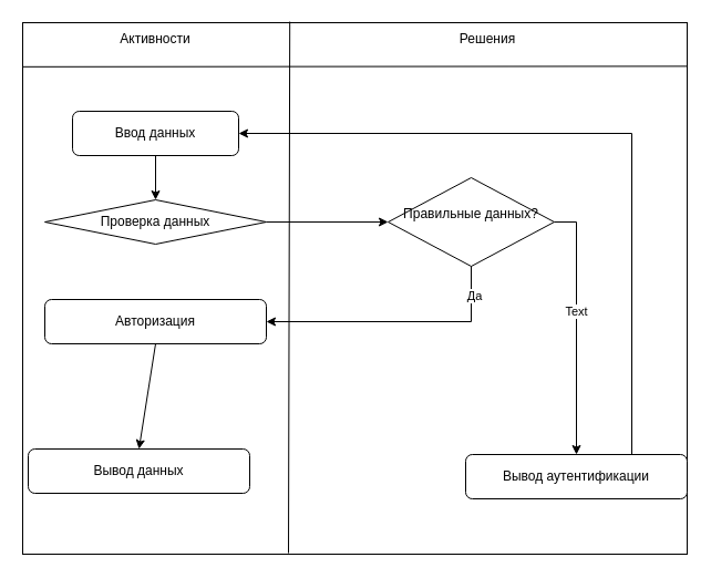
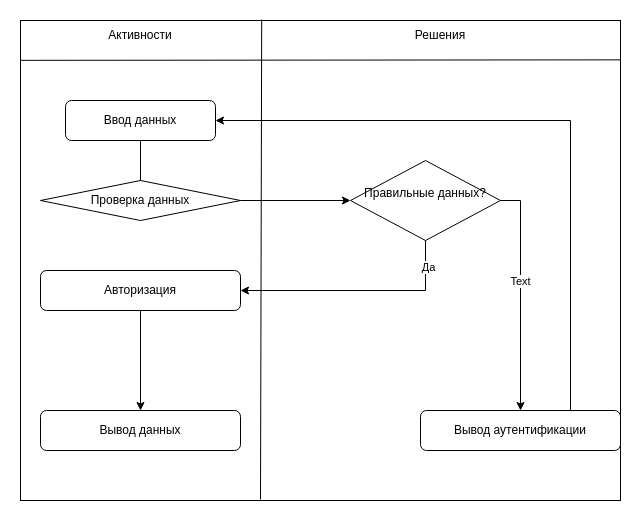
- <mxCell id="12" value="" style="endArrow=classic;html=1;rounded=0;entryX=0.5;entryY=0;entryDx=0;entryDy=0;exitX=0.5;exitY=1;exitDx=0;exitDy=0;" edge="1" parent="1" source="7" target="8"><mxGeometry width="50" height="50" relative="1" as="geometry"><mxPoint x="280" y="270" as="sourcePoint" /><mxPoint x="330" y="220" as="targetPoint" /></mxGeometry></mxCell>
+ <mxCell id="12" value="" style="endArrow=none;html=1;rounded=0;entryX=0.5;entryY=0;entryDx=0;entryDy=0;exitX=0.5;exitY=1;exitDx=0;exitDy=0;" edge="1" parent="1" source="7" target="8"><mxGeometry width="50" height="50" relative="1" as="geometry"><mxPoint x="280" y="270" as="sourcePoint" /><mxPoint x="330" y="220" as="targetPoint" /></mxGeometry></mxCell>
- <mxCell id="10" value="Вывод данных" style="rounded=1;whiteSpace=wrap;html=1;" vertex="1" parent="1"><mxGeometry x="25" y="405" width="200" height="40" as="geometry" /></mxCell>
+ <mxCell id="10" value="Вывод данных" style="rounded=1;whiteSpace=wrap;html=1;" vertex="1" parent="1"><mxGeometry x="40" y="410" width="200" height="40" as="geometry" /></mxCell>
